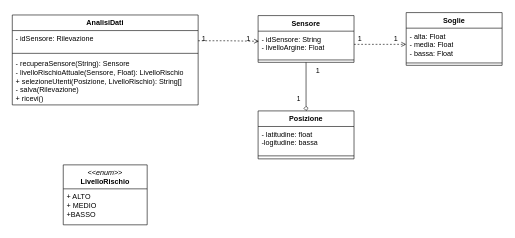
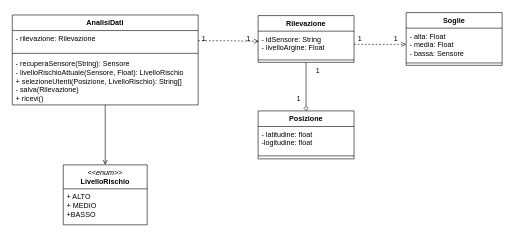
- <mxCell id="8" value="Sensore" style="swimlane;fontStyle=1;align=center;verticalAlign=top;childLayout=stackLayout;horizontal=1;startSize=26;horizontalStack=0;resizeParent=1;resizeParentMax=0;resizeLast=0;collapsible=1;marginBottom=0;whiteSpace=wrap;html=1;" vertex="1" parent="1"><mxGeometry x="430" y="25" width="160" height="78" as="geometry" /></mxCell>
+ <mxCell id="8" value="Rilevazione" style="swimlane;fontStyle=1;align=center;verticalAlign=top;childLayout=stackLayout;horizontal=1;startSize=26;horizontalStack=0;resizeParent=1;resizeParentMax=0;resizeLast=0;collapsible=1;marginBottom=0;whiteSpace=wrap;html=1;" vertex="1" parent="1"><mxGeometry x="430" y="25" width="160" height="78" as="geometry" /></mxCell>
- <mxCell id="4" value="- idSensore: Rilevazione" style="text;strokeColor=none;fillColor=none;align=left;verticalAlign=top;spacingLeft=4;spacingRight=4;overflow=hidden;rotatable=0;points=[[0,0.5],[1,0.5]];portConstraint=eastwest;whiteSpace=wrap;html=1;" vertex="1" parent="3"><mxGeometry y="26" width="310" height="34" as="geometry" /></mxCell>
+ <mxCell id="4" value="- rilevazione: Rilevazione" style="text;strokeColor=none;fillColor=none;align=left;verticalAlign=top;spacingLeft=4;spacingRight=4;overflow=hidden;rotatable=0;points=[[0,0.5],[1,0.5]];portConstraint=eastwest;whiteSpace=wrap;html=1;" vertex="1" parent="3"><mxGeometry y="26" width="310" height="34" as="geometry" /></mxCell>
- <mxCell id="12" value="- alta: Float&lt;div&gt;- media: Float&lt;/div&gt;&lt;div&gt;- bassa: Float&lt;/div&gt;" style="text;strokeColor=none;fillColor=none;align=left;verticalAlign=top;spacingLeft=4;spacingRight=4;overflow=hidden;rotatable=0;points=[[0,0.5],[1,0.5]];portConstraint=eastwest;whiteSpace=wrap;html=1;" vertex="1" parent="11"><mxGeometry y="26" width="160" height="54" as="geometry" /></mxCell>
+ <mxCell id="12" value="- alta: Float&lt;div&gt;- media: Float&lt;/div&gt;&lt;div&gt;- bassa: Sensore&lt;/div&gt;" style="text;strokeColor=none;fillColor=none;align=left;verticalAlign=top;spacingLeft=4;spacingRight=4;overflow=hidden;rotatable=0;points=[[0,0.5],[1,0.5]];portConstraint=eastwest;whiteSpace=wrap;html=1;" vertex="1" parent="11"><mxGeometry y="26" width="160" height="54" as="geometry" /></mxCell>
+ <mxCell id="2" style="edgeStyle=orthogonalEdgeStyle;rounded=0;orthogonalLoop=1;jettySize=auto;html=1;entryX=0.5;entryY=0;entryDx=0;entryDy=0;endArrow=open;startFill=0;endFill=0;" edge="1" parent="1" source="3" target="19"><mxGeometry relative="1" as="geometry"><mxPoint x="175" y="274" as="targetPoint" /></mxGeometry></mxCell>
- <mxCell id="24" value="- latitudine: float&lt;div&gt;-logitudine: bassa&lt;/div&gt;" style="text;strokeColor=none;fillColor=none;align=left;verticalAlign=top;spacingLeft=4;spacingRight=4;overflow=hidden;rotatable=0;points=[[0,0.5],[1,0.5]];portConstraint=eastwest;whiteSpace=wrap;html=1;" vertex="1" parent="23"><mxGeometry y="26" width="160" height="44" as="geometry" /></mxCell>
+ <mxCell id="24" value="- latitudine: float&lt;div&gt;-logitudine: float&lt;/div&gt;" style="text;strokeColor=none;fillColor=none;align=left;verticalAlign=top;spacingLeft=4;spacingRight=4;overflow=hidden;rotatable=0;points=[[0,0.5],[1,0.5]];portConstraint=eastwest;whiteSpace=wrap;html=1;" vertex="1" parent="23"><mxGeometry y="26" width="160" height="44" as="geometry" /></mxCell>
